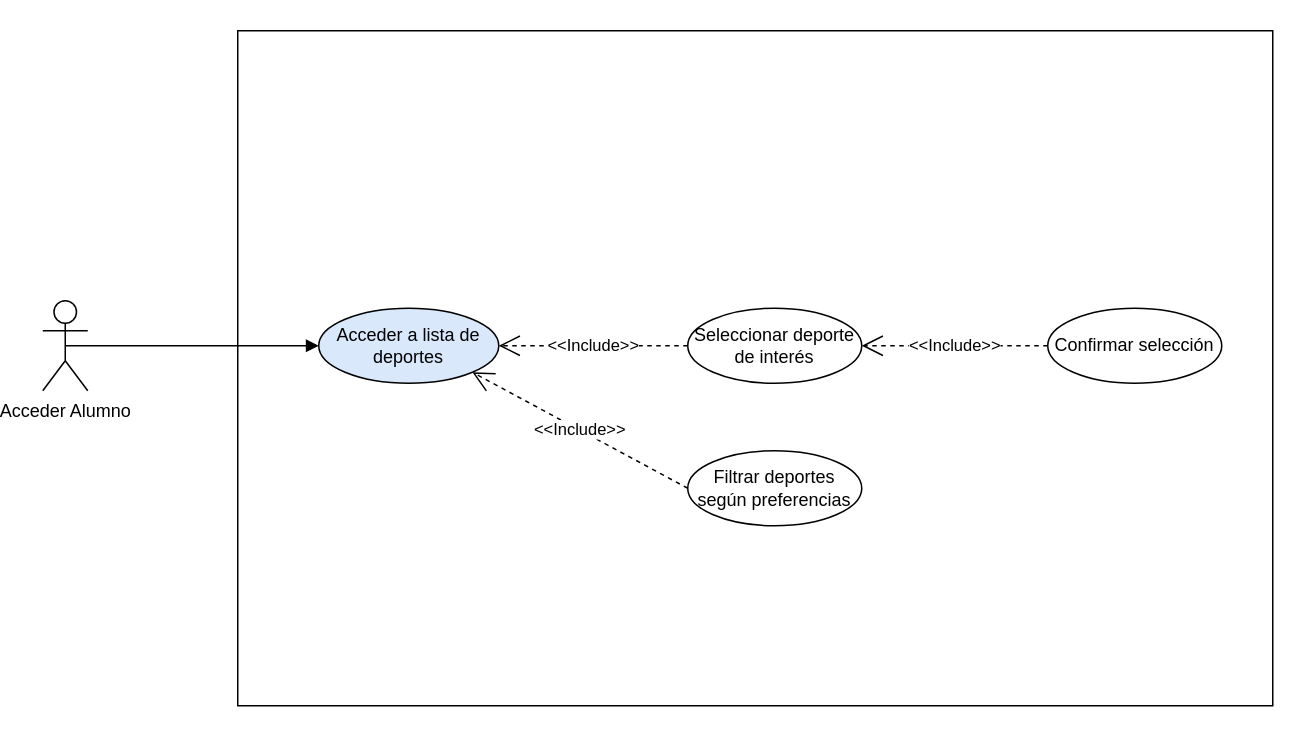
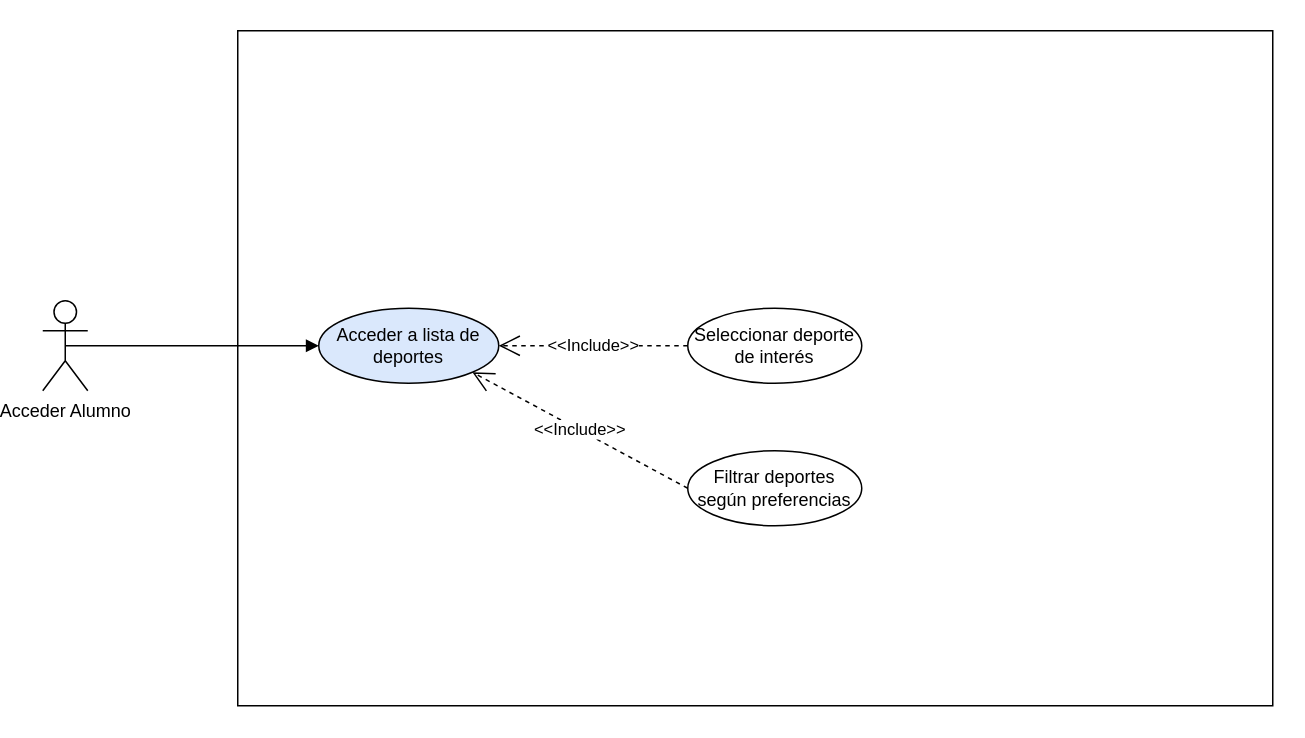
- <mxCell id="10" value="&amp;lt;&amp;lt;Include&amp;gt;&amp;gt;" style="endArrow=open;endSize=12;dashed=1;html=1;rounded=0;exitX=0;exitY=0.5;exitDx=0;exitDy=0;entryX=1;entryY=0.5;entryDx=0;entryDy=0;" edge="1" parent="1" source="9" target="6"><mxGeometry width="160" relative="1" as="geometry"><mxPoint x="676" y="280" as="sourcePoint" /><mxPoint x="550" y="280" as="targetPoint" /></mxGeometry></mxCell>
- <mxCell id="9" value="Confirmar selección" style="ellipse;whiteSpace=wrap;html=1;" vertex="1" parent="1"><mxGeometry x="690" y="205" width="116" height="50" as="geometry" /></mxCell>
